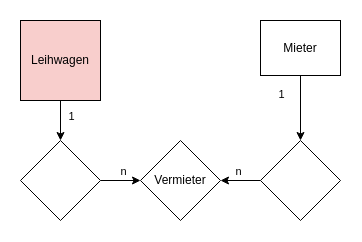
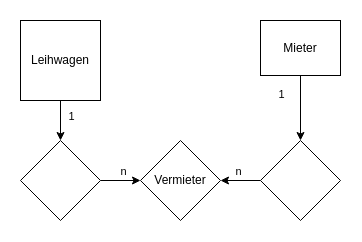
- <mxCell id="4" value="Leihwagen" style="whiteSpace=wrap;html=1;aspect=fixed;fillColor=#f8cecc;" vertex="1" parent="1"><mxGeometry x="20" y="20" width="80" height="80" as="geometry" /></mxCell>
+ <mxCell id="4" value="Leihwagen" style="whiteSpace=wrap;html=1;aspect=fixed;" vertex="1" parent="1"><mxGeometry x="20" y="20" width="80" height="80" as="geometry" /></mxCell>
